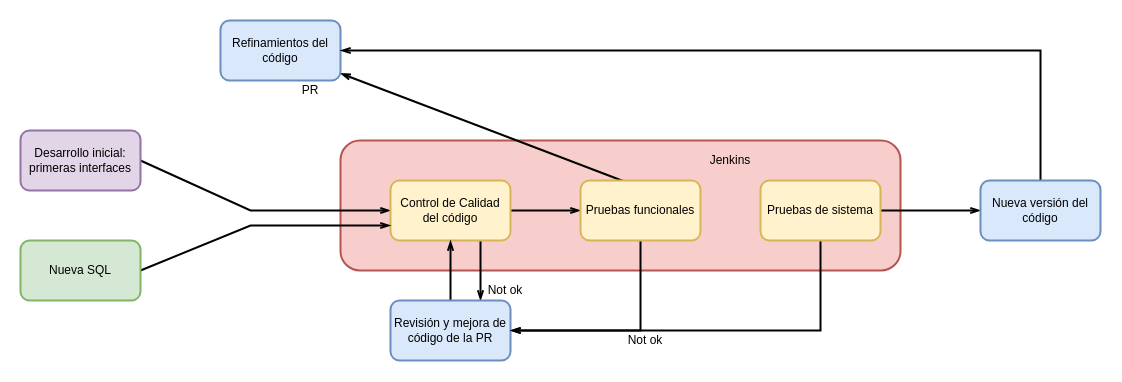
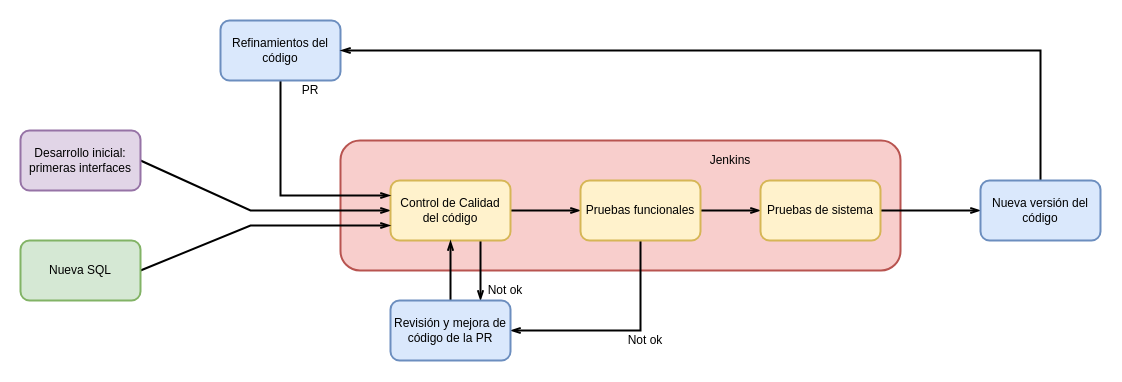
- <mxCell id="11" style="edgeStyle=none;rounded=0;orthogonalLoop=1;jettySize=auto;html=1;exitX=1;exitY=0.5;exitDx=0;exitDy=0;endArrow=openThin;endFill=0;strokeWidth=2;" edge="1" parent="1" source="12" target="14"><mxGeometry relative="1" as="geometry" /></mxCell>
+ <mxCell id="11" style="edgeStyle=none;rounded=0;orthogonalLoop=1;jettySize=auto;html=1;exitX=1;exitY=0.5;exitDx=0;exitDy=0;entryX=0;entryY=0.5;entryDx=0;entryDy=0;endArrow=openThin;endFill=0;strokeWidth=2;" edge="1" parent="1" source="12" target="23"><mxGeometry relative="1" as="geometry" /></mxCell>
+ <mxCell id="13" style="edgeStyle=none;rounded=0;orthogonalLoop=1;jettySize=auto;html=1;exitX=0.5;exitY=1;exitDx=0;exitDy=0;entryX=0;entryY=0.25;entryDx=0;entryDy=0;endArrow=openThin;endFill=0;strokeWidth=2;" edge="1" parent="1" source="14" target="7"><mxGeometry relative="1" as="geometry"><Array as="points"><mxPoint x="280" y="195" /></Array></mxGeometry></mxCell>
- <mxCell id="21" style="edgeStyle=none;rounded=0;orthogonalLoop=1;jettySize=auto;html=1;exitX=0.5;exitY=1;exitDx=0;exitDy=0;entryX=1;entryY=0.5;entryDx=0;entryDy=0;endArrow=openThin;endFill=0;strokeWidth=2;" edge="1" parent="1" source="23" target="17"><mxGeometry relative="1" as="geometry"><Array as="points"><mxPoint x="820" y="330" /></Array></mxGeometry></mxCell>
